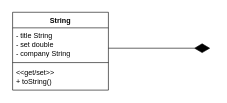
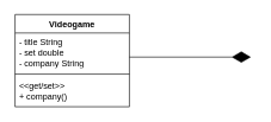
- <mxCell id="2" value="String" style="swimlane;fontStyle=1;align=center;verticalAlign=top;childLayout=stackLayout;horizontal=1;startSize=26;horizontalStack=0;resizeParent=1;resizeParentMax=0;resizeLast=0;collapsible=1;marginBottom=0;whiteSpace=wrap;html=1;" vertex="1" parent="1"><mxGeometry x="20" y="20" width="160" height="130" as="geometry" /></mxCell>
+ <mxCell id="2" value="Videogame" style="swimlane;fontStyle=1;align=center;verticalAlign=top;childLayout=stackLayout;horizontal=1;startSize=26;horizontalStack=0;resizeParent=1;resizeParentMax=0;resizeLast=0;collapsible=1;marginBottom=0;whiteSpace=wrap;html=1;" vertex="1" parent="1"><mxGeometry x="20" y="20" width="160" height="130" as="geometry" /></mxCell>
- <mxCell id="5" value="&amp;lt;&amp;lt;get/set&amp;gt;&amp;gt;&lt;br&gt;+ toString()" style="text;strokeColor=none;fillColor=none;align=left;verticalAlign=top;spacingLeft=4;spacingRight=4;overflow=hidden;rotatable=0;points=[[0,0.5],[1,0.5]];portConstraint=eastwest;whiteSpace=wrap;html=1;" vertex="1" parent="2"><mxGeometry y="88" width="160" height="42" as="geometry" /></mxCell>
+ <mxCell id="5" value="&amp;lt;&amp;lt;get/set&amp;gt;&amp;gt;&lt;br&gt;+ company()" style="text;strokeColor=none;fillColor=none;align=left;verticalAlign=top;spacingLeft=4;spacingRight=4;overflow=hidden;rotatable=0;points=[[0,0.5],[1,0.5]];portConstraint=eastwest;whiteSpace=wrap;html=1;" vertex="1" parent="2"><mxGeometry y="88" width="160" height="42" as="geometry" /></mxCell>
